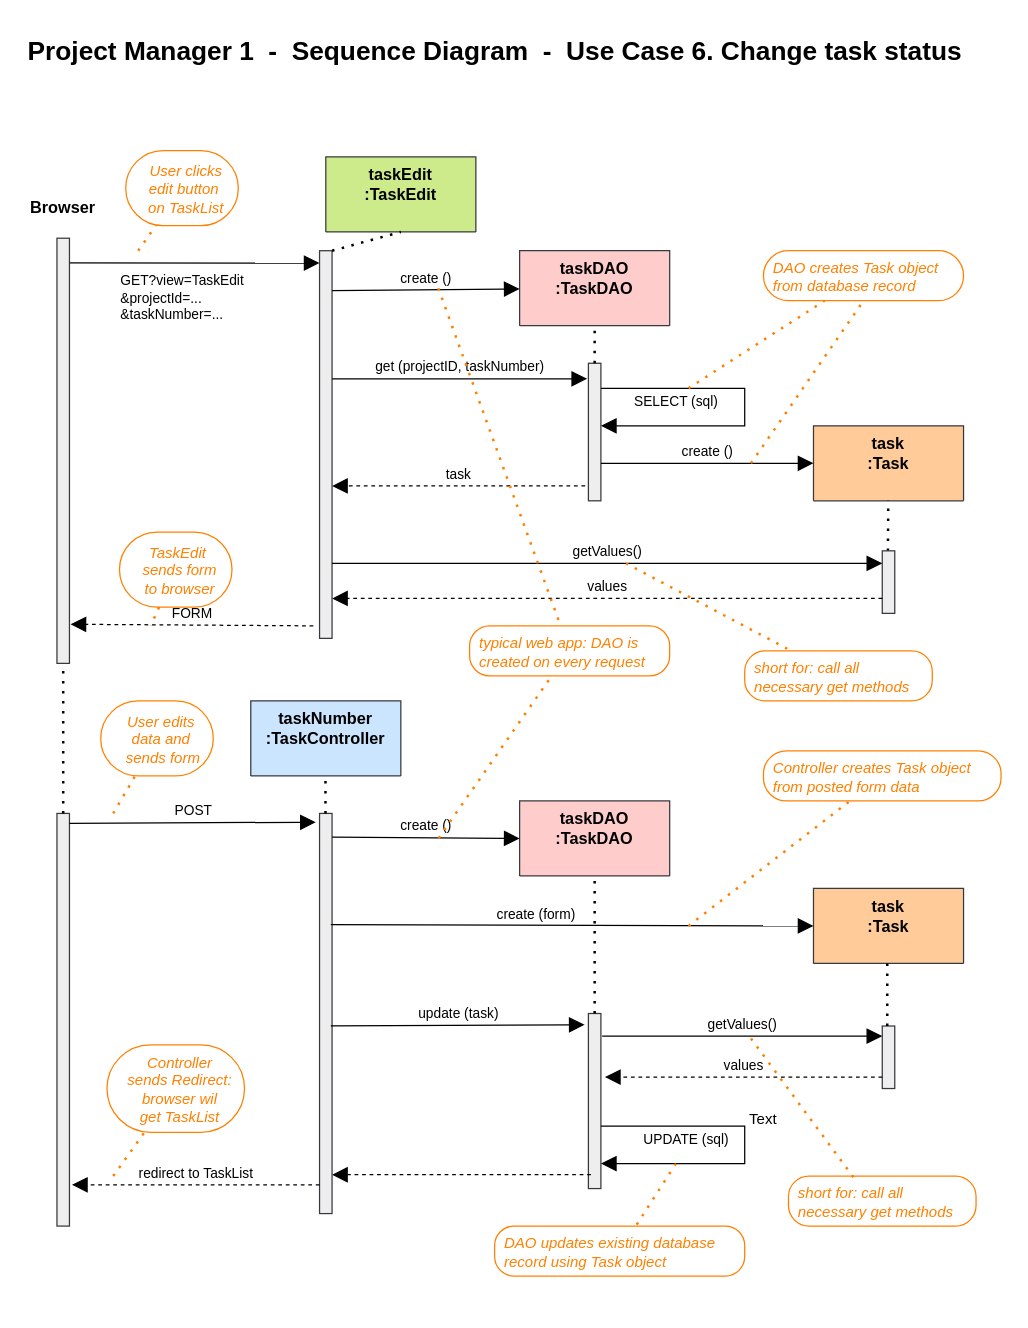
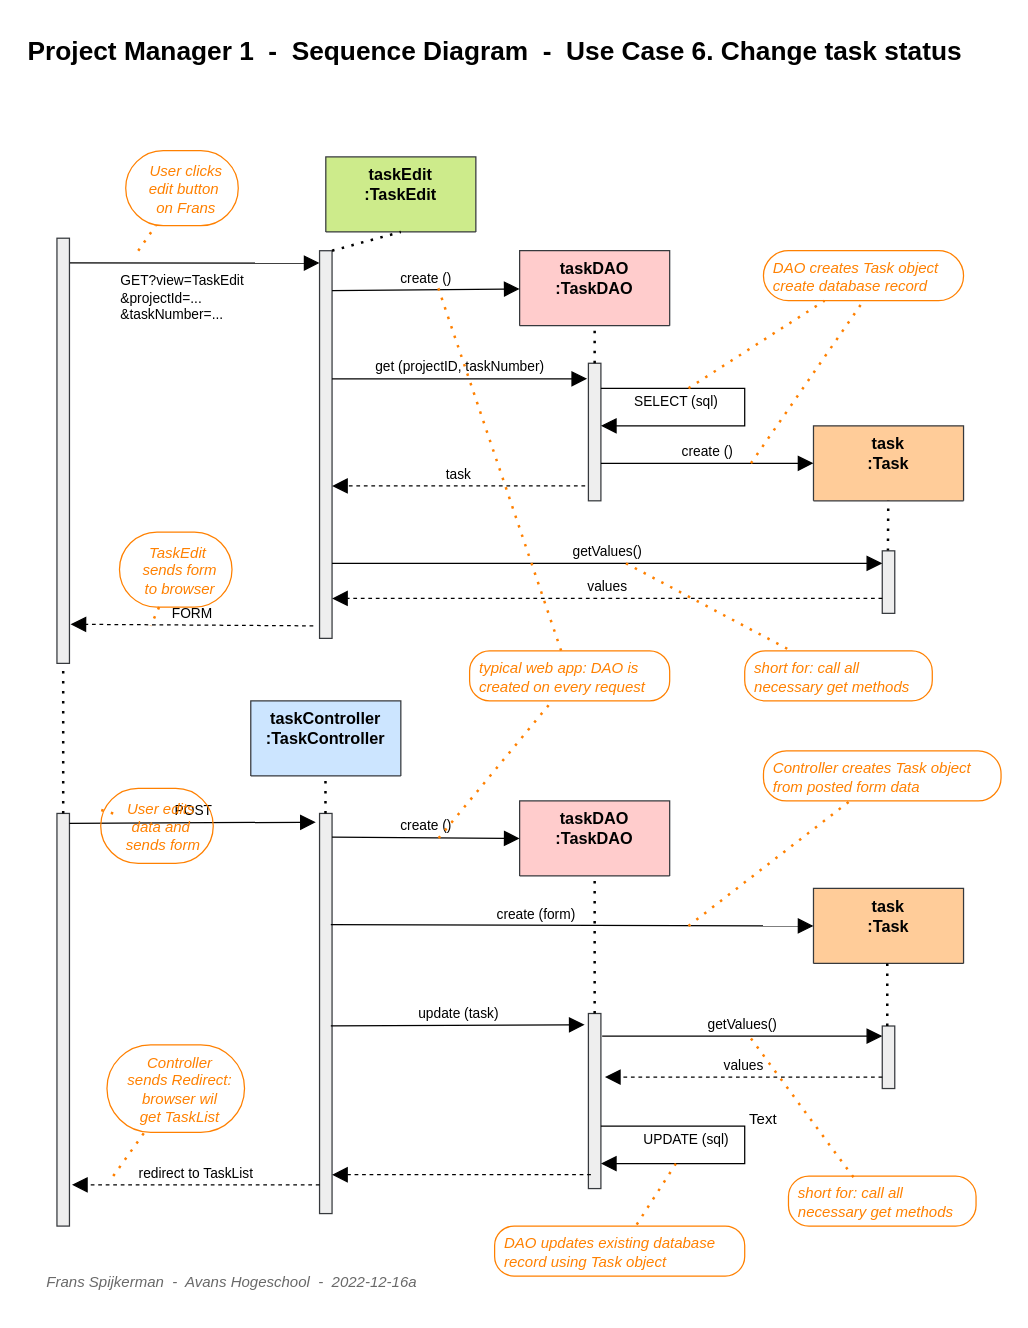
- <mxCell id="60" value="User clicks&lt;br&gt;edit button&amp;nbsp;&lt;br&gt;on TaskList" style="text;html=1;align=center;verticalAlign=middle;resizable=0;points=[];autosize=1;strokeColor=#FF8000;fillColor=none;fontStyle=2;fontColor=#FF8000;spacingTop=1;spacingLeft=8;spacingRight=3;rounded=1;arcSize=50;" vertex="1" parent="1"><mxGeometry x="100" y="120" width="90" height="60" as="geometry" /></mxCell>
+ <mxCell id="60" value="User clicks&lt;br&gt;edit button&amp;nbsp;&lt;br&gt;on Frans" style="text;html=1;align=center;verticalAlign=middle;resizable=0;points=[];autosize=1;strokeColor=#FF8000;fillColor=none;fontStyle=2;fontColor=#FF8000;spacingTop=1;spacingLeft=8;spacingRight=3;rounded=1;arcSize=50;" vertex="1" parent="1"><mxGeometry x="100" y="120" width="90" height="60" as="geometry" /></mxCell>
- <mxCell id="14" value="&lt;font style=&quot;font-size: 13px;&quot;&gt;Browser&lt;/font&gt;" style="text;html=1;strokeColor=none;fillColor=none;align=center;verticalAlign=middle;whiteSpace=wrap;rounded=0;fontStyle=1" parent="1" vertex="1"><mxGeometry x="20" y="150" width="60" height="30" as="geometry" /></mxCell>
- <mxCell id="52" value="DAO creates Task object&lt;br&gt;from database record" style="text;html=1;align=left;verticalAlign=middle;resizable=0;points=[];autosize=1;strokeColor=#FF8000;fillColor=none;fontStyle=2;fontColor=#FF8000;spacingTop=1;spacingLeft=6;spacingRight=3;rounded=1;arcSize=50;" vertex="1" parent="1"><mxGeometry x="610" y="200" width="160" height="40" as="geometry" /></mxCell>
+ <mxCell id="52" value="DAO creates Task object&lt;br&gt;create database record" style="text;html=1;align=left;verticalAlign=middle;resizable=0;points=[];autosize=1;strokeColor=#FF8000;fillColor=none;fontStyle=2;fontColor=#FF8000;spacingTop=1;spacingLeft=6;spacingRight=3;rounded=1;arcSize=50;" vertex="1" parent="1"><mxGeometry x="610" y="200" width="160" height="40" as="geometry" /></mxCell>
- <mxCell id="48" value="typical web app: DAO is&lt;br&gt;created on every request" style="text;html=1;align=left;verticalAlign=middle;resizable=0;points=[];autosize=1;strokeColor=#FF8000;fillColor=none;fontStyle=2;fontColor=#FF8000;spacingTop=1;spacingLeft=6;spacingRight=3;rounded=1;arcSize=40;" vertex="1" parent="1"><mxGeometry x="375" y="500" width="160" height="40" as="geometry" /></mxCell>
+ <mxCell id="48" value="typical web app: DAO is&lt;br&gt;created on every request" style="text;html=1;align=left;verticalAlign=middle;resizable=0;points=[];autosize=1;strokeColor=#FF8000;fillColor=none;fontStyle=2;fontColor=#FF8000;spacingTop=1;spacingLeft=6;spacingRight=3;rounded=1;arcSize=40;" vertex="1" parent="1"><mxGeometry x="375" y="520" width="160" height="40" as="geometry" /></mxCell>
- <mxCell id="21" value="taskNumber&#10;:TaskController" style="swimlane;fontStyle=1;align=center;verticalAlign=top;childLayout=stackLayout;horizontal=1;startSize=60;horizontalStack=0;resizeParent=1;resizeLast=0;collapsible=1;marginBottom=0;rounded=0;shadow=0;strokeWidth=1;fillColor=#CCE5FF;strokeColor=#36393d;fontSize=13;" parent="1" vertex="1"><mxGeometry x="200" y="560" width="120" height="60" as="geometry"><mxRectangle x="230" y="140" width="160" height="26" as="alternateBounds" /></mxGeometry></mxCell>
+ <mxCell id="21" value="taskController&#10;:TaskController" style="swimlane;fontStyle=1;align=center;verticalAlign=top;childLayout=stackLayout;horizontal=1;startSize=60;horizontalStack=0;resizeParent=1;resizeLast=0;collapsible=1;marginBottom=0;rounded=0;shadow=0;strokeWidth=1;fillColor=#CCE5FF;strokeColor=#36393d;fontSize=13;" parent="1" vertex="1"><mxGeometry x="200" y="560" width="120" height="60" as="geometry"><mxRectangle x="230" y="140" width="160" height="26" as="alternateBounds" /></mxGeometry></mxCell>
- <mxCell id="61" value="User edits&lt;br&gt;data&amp;nbsp;and&lt;br&gt;&amp;nbsp;sends form" style="text;html=1;align=center;verticalAlign=middle;resizable=0;points=[];autosize=1;strokeColor=#FF8000;fillColor=none;fontStyle=2;fontColor=#FF8000;spacingTop=1;spacingLeft=8;spacingRight=3;rounded=1;arcSize=50;" vertex="1" parent="1"><mxGeometry x="80" y="560" width="90" height="60" as="geometry" /></mxCell>
+ <mxCell id="61" value="User edits&lt;br&gt;data&amp;nbsp;and&lt;br&gt;&amp;nbsp;sends form" style="text;html=1;align=center;verticalAlign=middle;resizable=0;points=[];autosize=1;strokeColor=#FF8000;fillColor=none;fontStyle=2;fontColor=#FF8000;spacingTop=1;spacingLeft=8;spacingRight=3;rounded=1;arcSize=50;" vertex="1" parent="1"><mxGeometry x="80" y="630" width="90" height="60" as="geometry" /></mxCell>
+ <mxCell id="42" value="Frans Spijkerman&amp;nbsp; -&amp;nbsp; Avans Hogeschool&amp;nbsp; -&amp;nbsp; 2022-12-16a" style="text;html=1;align=left;verticalAlign=middle;resizable=0;points=[];autosize=1;fontSize=12;fontStyle=2;labelBackgroundColor=none;fontColor=#696969;" parent="1" vertex="1"><mxGeometry x="35" y="1010" width="320" height="30" as="geometry" /></mxCell>
